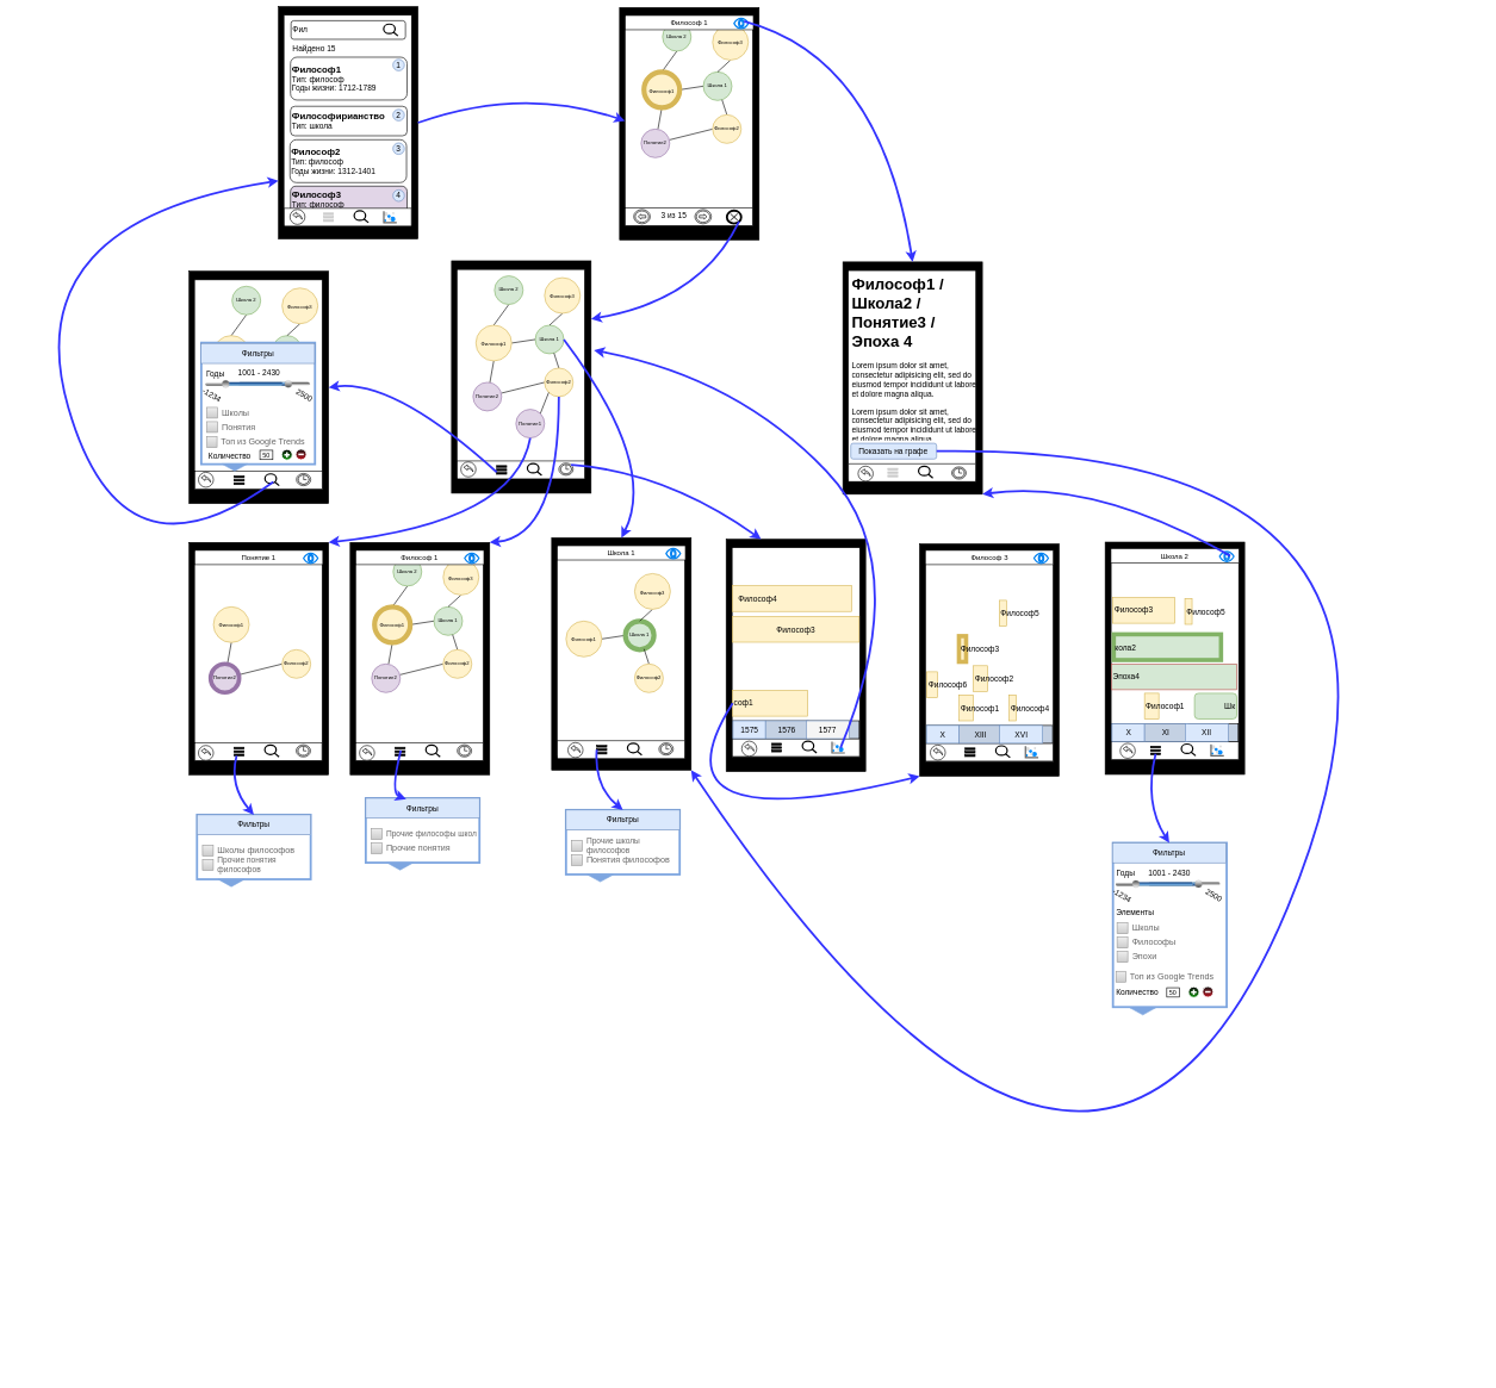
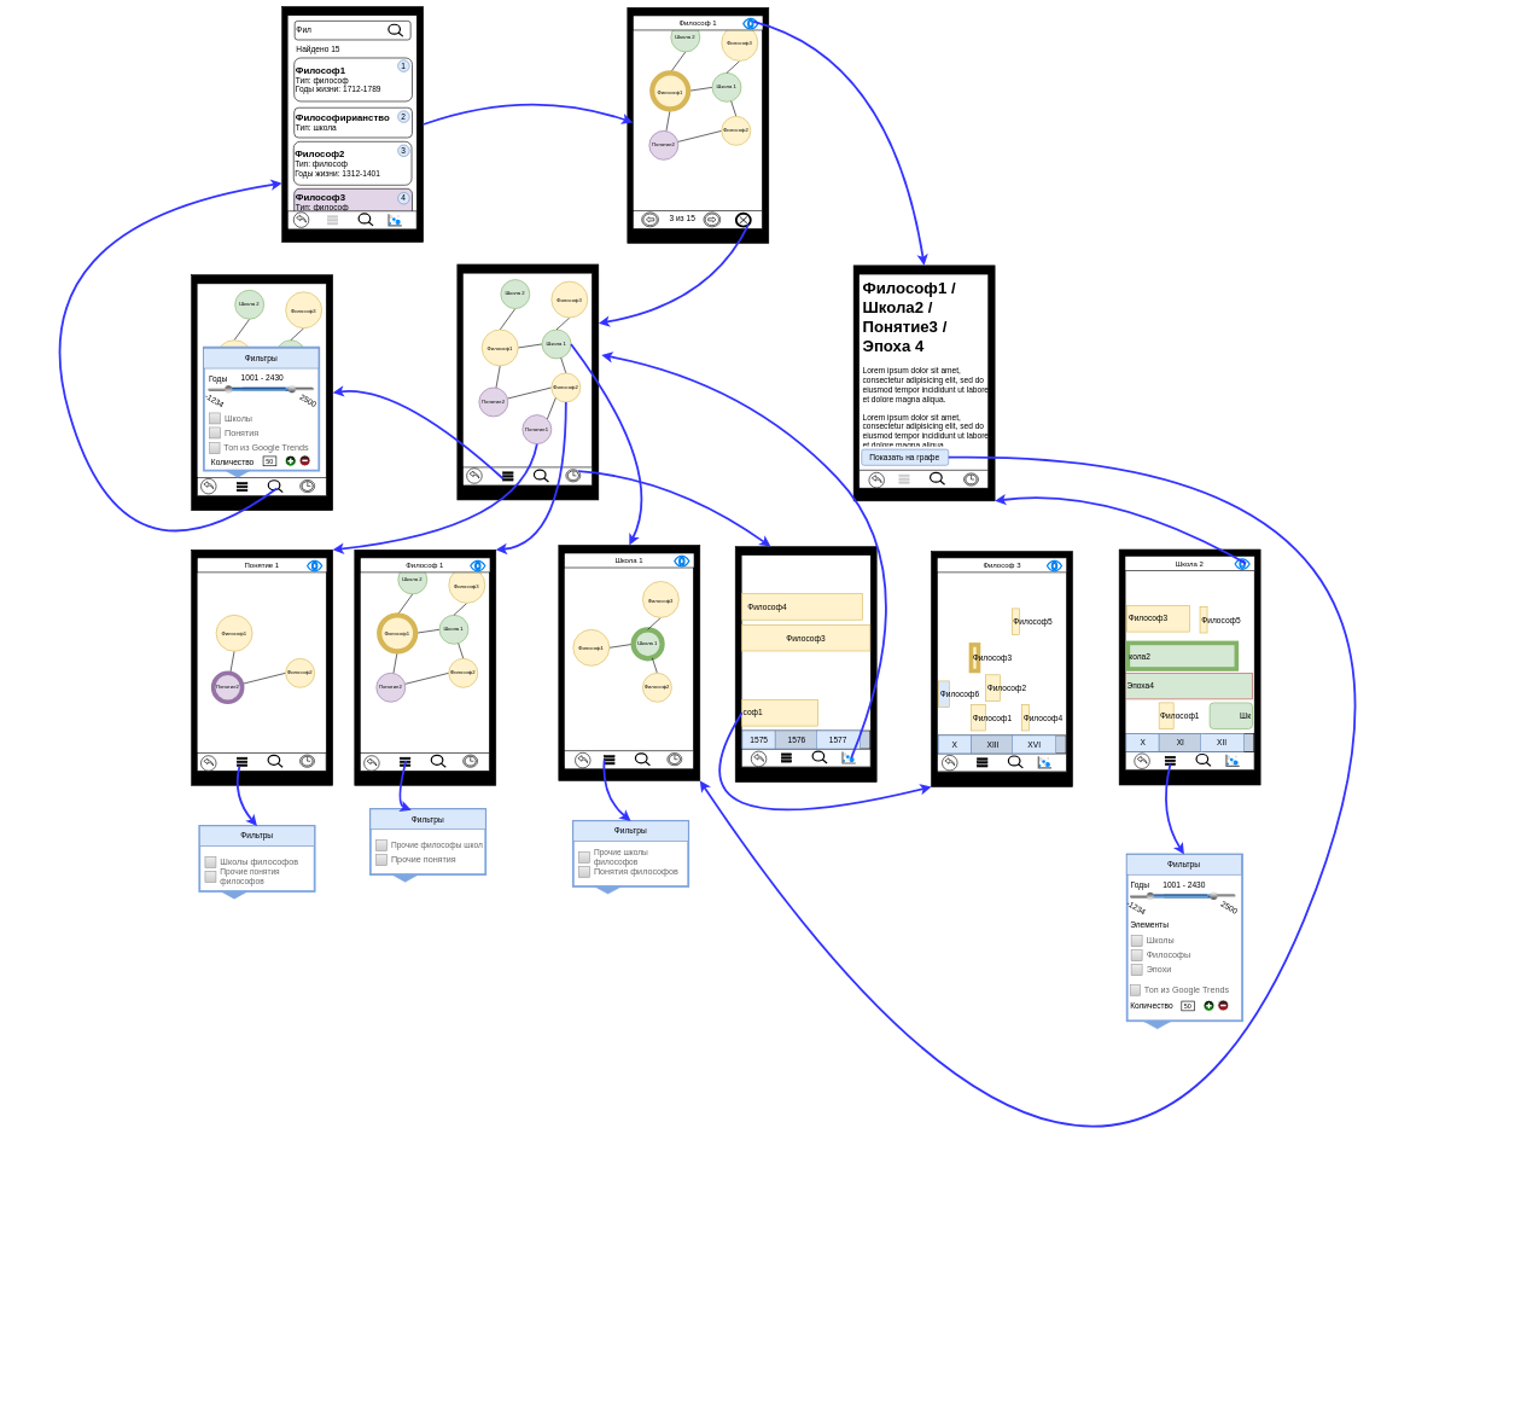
- <mxCell id="87" value="Философ6" style="rounded=0;whiteSpace=wrap;html=1;strokeWidth=1;fontSize=11;align=left;fillColor=#fff2cc;strokeColor=#d6b656;" vertex="1" parent="1"><mxGeometry x="1295.5" y="939" width="15" height="36" as="geometry" /></mxCell>
+ <mxCell id="87" value="Философ6" style="rounded=0;whiteSpace=wrap;html=1;strokeWidth=1;fontSize=11;align=left;fillColor=#dae8fc;strokeColor=#d6b656;" vertex="1" parent="1"><mxGeometry x="1295.5" y="939" width="15" height="36" as="geometry" /></mxCell>
- <mxCell id="68" value="1577" style="rounded=0;whiteSpace=wrap;html=1;strokeColor=#6c8ebf;strokeWidth=1;fillColor=#f5f5f5;fontSize=11;" vertex="1" parent="1"><mxGeometry x="1127" y="1007.5" width="60" height="25" as="geometry" /></mxCell>
+ <mxCell id="68" value="1577" style="rounded=0;whiteSpace=wrap;html=1;strokeColor=#6c8ebf;strokeWidth=1;fillColor=#dae8fc;fontSize=11;" vertex="1" parent="1"><mxGeometry x="1127" y="1007.5" width="60" height="25" as="geometry" /></mxCell>
